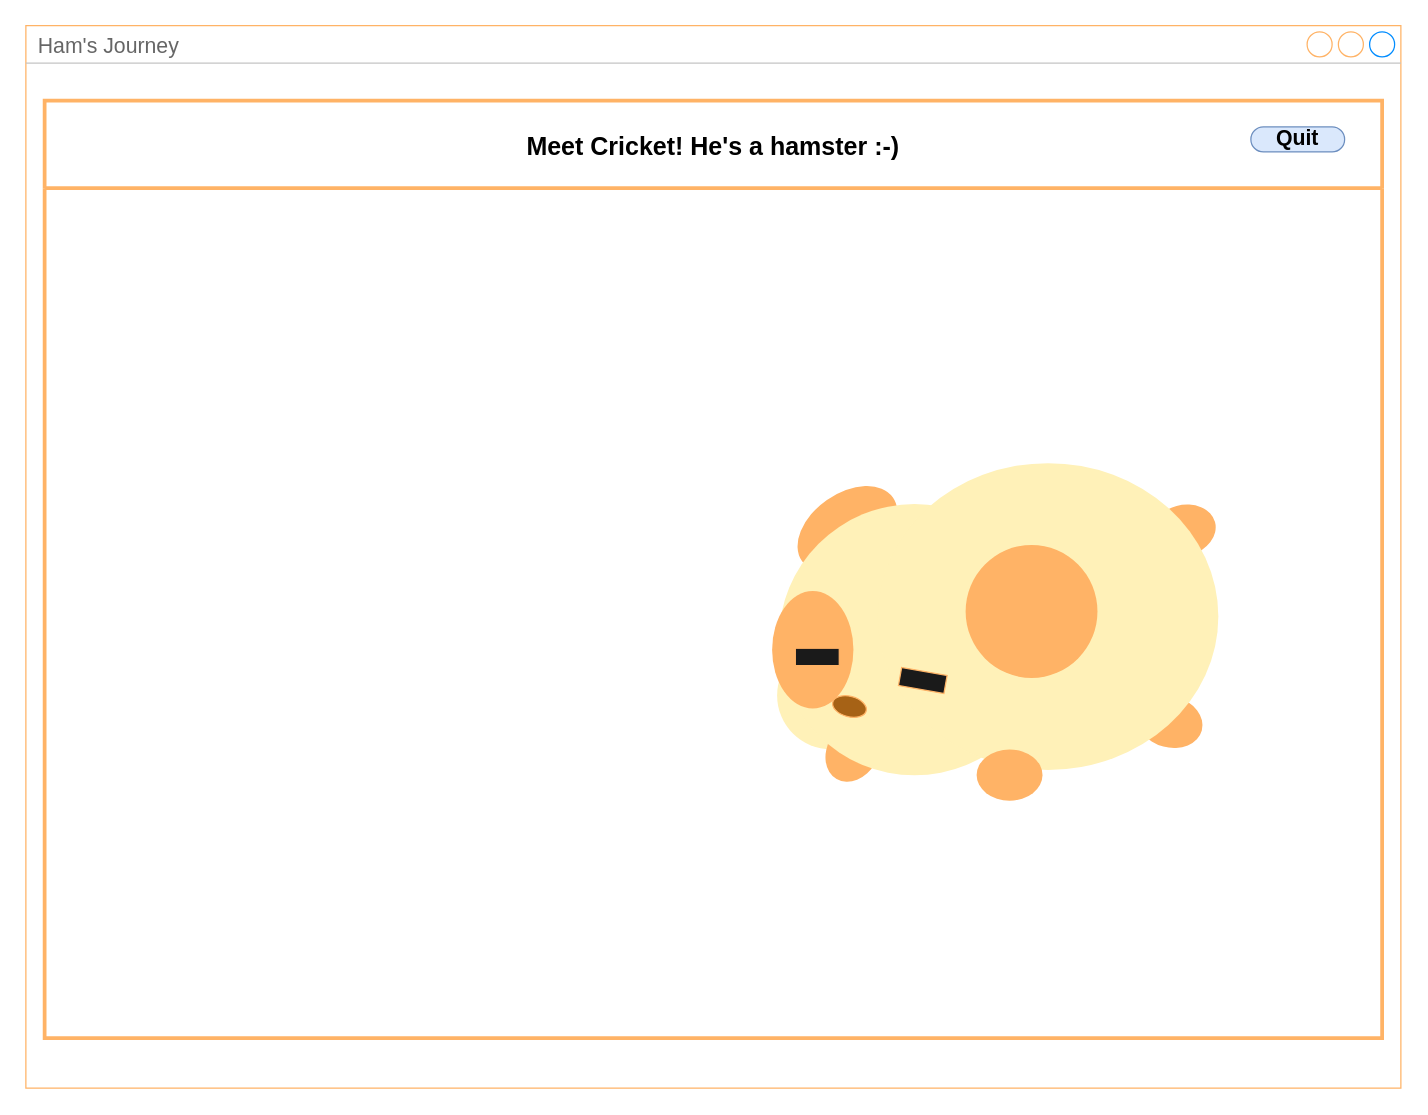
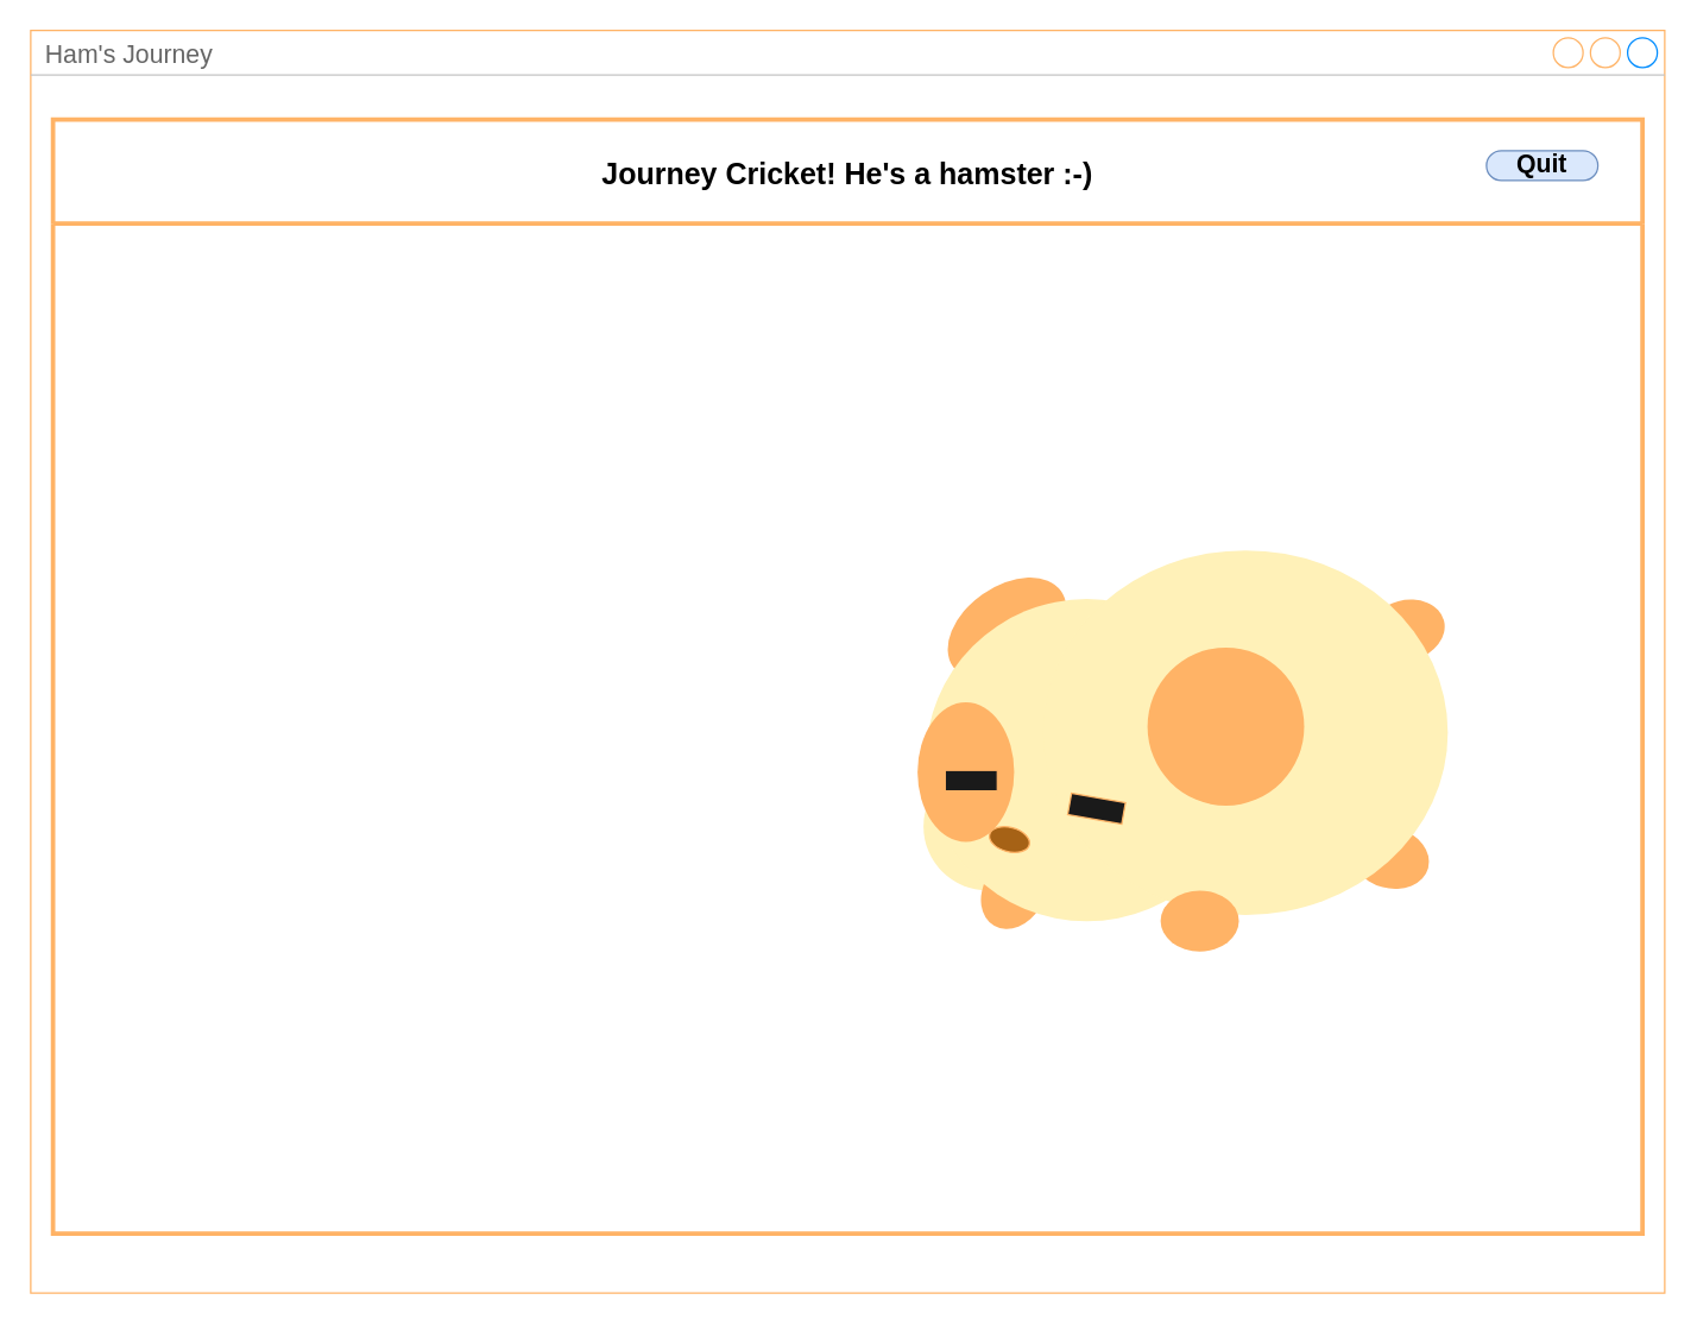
- <mxCell id="17" value="Meet Cricket! He's a hamster :-)" style="swimlane;strokeColor=#FFB366;fillColor=none;startSize=70;swimlaneLine=1;shadow=0;strokeWidth=3;dropTarget=1;collapsible=1;expand=1;labelBackgroundColor=none;fontSize=20;" vertex="1" parent="1"><mxGeometry x="35" y="80" width="1070" height="750" as="geometry"><mxRectangle x="15" y="60" width="140" height="70" as="alternateBounds" /></mxGeometry></mxCell>
+ <mxCell id="17" value="Journey Cricket! He's a hamster :-)" style="swimlane;strokeColor=#FFB366;fillColor=none;startSize=70;swimlaneLine=1;shadow=0;strokeWidth=3;dropTarget=1;collapsible=1;expand=1;labelBackgroundColor=none;fontSize=20;" vertex="1" parent="1"><mxGeometry x="35" y="80" width="1070" height="750" as="geometry"><mxRectangle x="15" y="60" width="140" height="70" as="alternateBounds" /></mxGeometry></mxCell>
